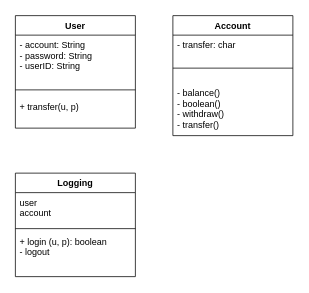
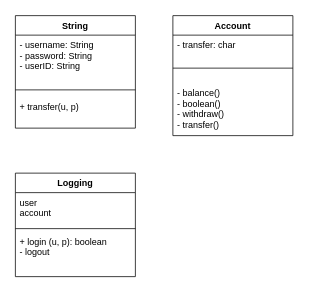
- <mxCell id="2" value="User" style="swimlane;fontStyle=1;align=center;verticalAlign=top;childLayout=stackLayout;horizontal=1;startSize=26;horizontalStack=0;resizeParent=1;resizeParentMax=0;resizeLast=0;collapsible=1;marginBottom=0;" vertex="1" parent="1"><mxGeometry x="20" y="20" width="160" height="150" as="geometry" /></mxCell>
+ <mxCell id="2" value="String" style="swimlane;fontStyle=1;align=center;verticalAlign=top;childLayout=stackLayout;horizontal=1;startSize=26;horizontalStack=0;resizeParent=1;resizeParentMax=0;resizeLast=0;collapsible=1;marginBottom=0;" vertex="1" parent="1"><mxGeometry x="20" y="20" width="160" height="150" as="geometry" /></mxCell>
- <mxCell id="3" value="- account: String&#10;- password: String&#10;- userID: String&#10; &#10;" style="text;strokeColor=none;fillColor=none;align=left;verticalAlign=top;spacingLeft=4;spacingRight=4;overflow=hidden;rotatable=0;points=[[0,0.5],[1,0.5]];portConstraint=eastwest;" vertex="1" parent="2"><mxGeometry y="26" width="160" height="64" as="geometry" /></mxCell>
+ <mxCell id="3" value="- username: String&#10;- password: String&#10;- userID: String&#10; &#10;" style="text;strokeColor=none;fillColor=none;align=left;verticalAlign=top;spacingLeft=4;spacingRight=4;overflow=hidden;rotatable=0;points=[[0,0.5],[1,0.5]];portConstraint=eastwest;" vertex="1" parent="2"><mxGeometry y="26" width="160" height="64" as="geometry" /></mxCell>
